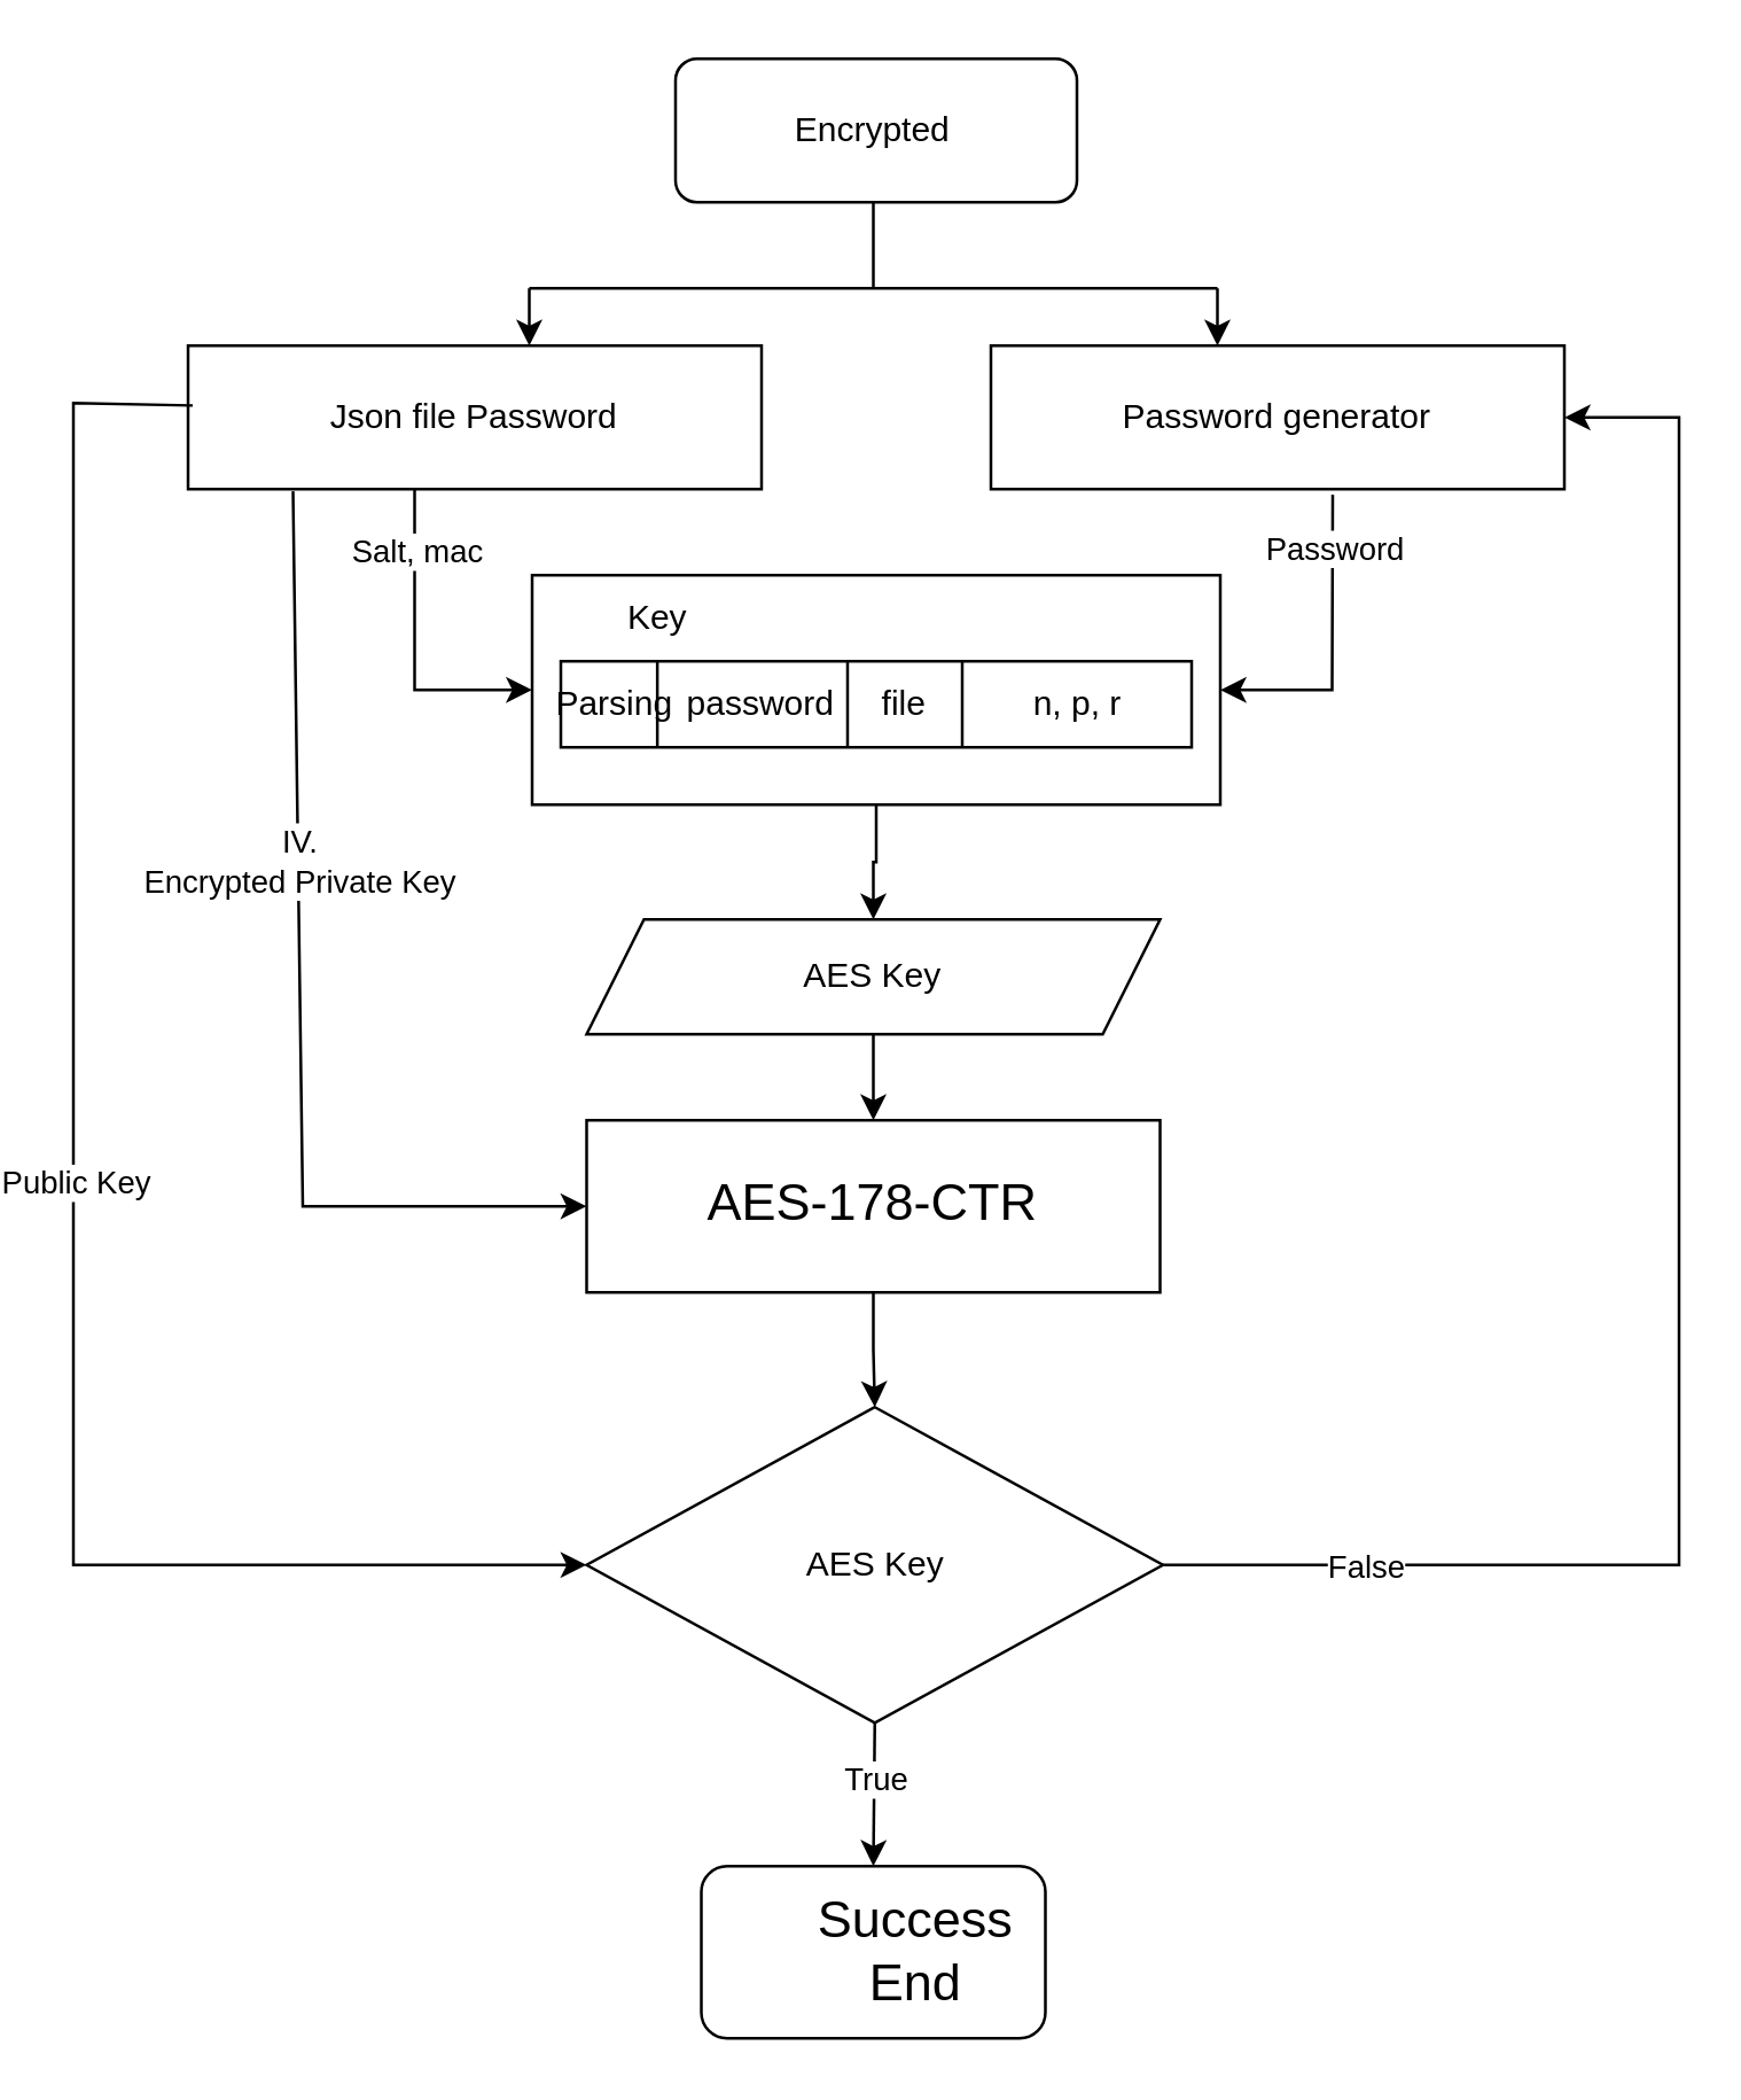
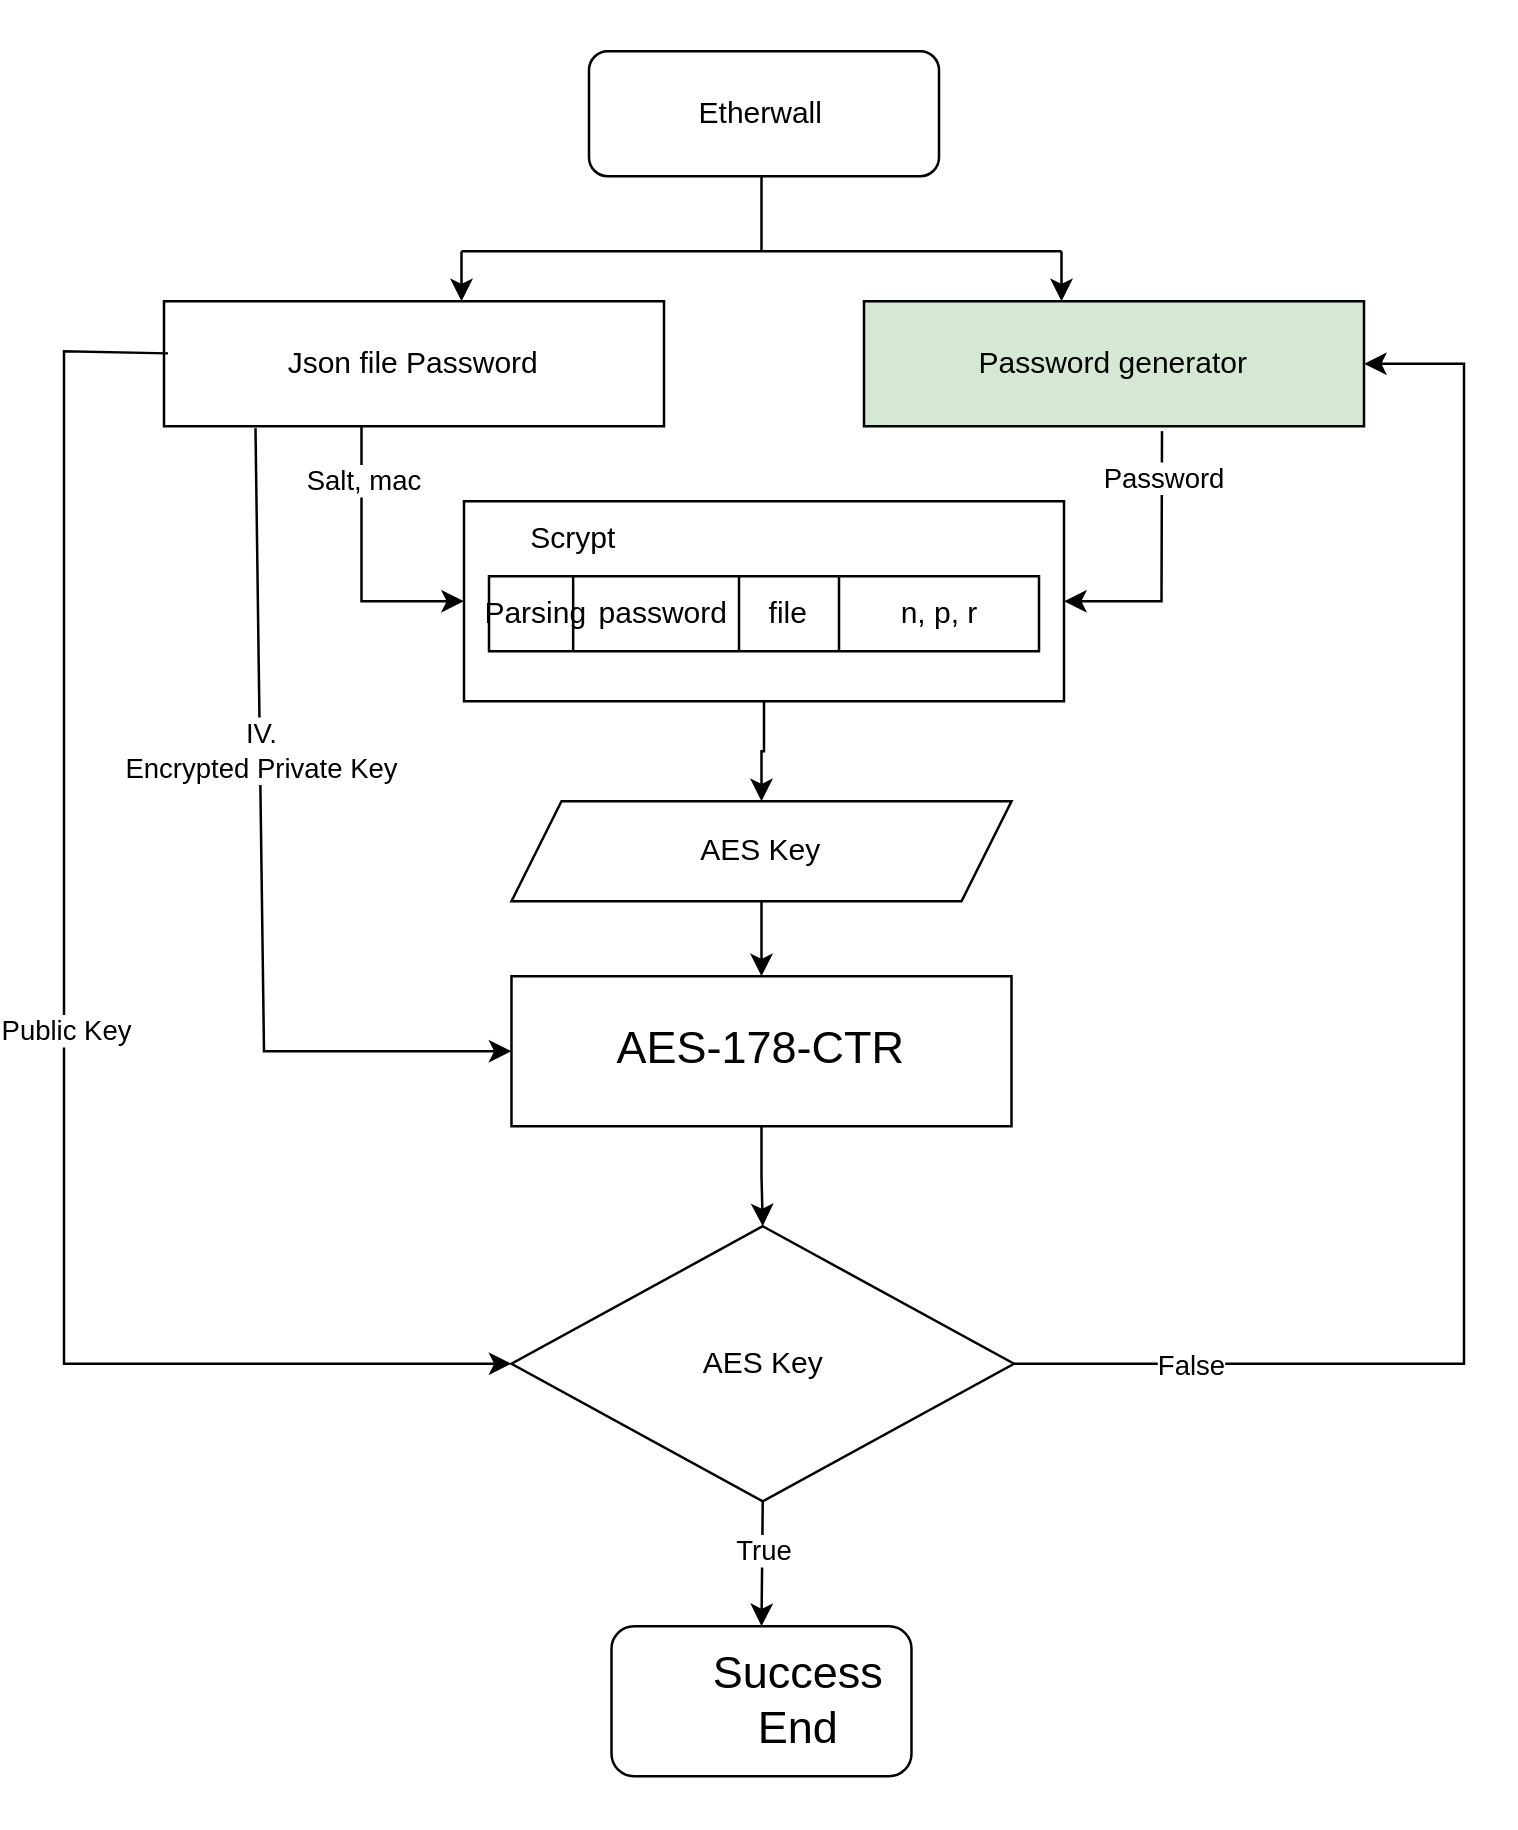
- <mxCell id="3" value="Encrypted" style="text;html=1;strokeColor=none;fillColor=none;align=center;verticalAlign=middle;whiteSpace=wrap;rounded=0;" vertex="1" parent="1"><mxGeometry x="269" y="30" width="60" height="30" as="geometry" /></mxCell>
+ <mxCell id="3" value="Etherwall" style="text;html=1;strokeColor=none;fillColor=none;align=center;verticalAlign=middle;whiteSpace=wrap;rounded=0;" vertex="1" parent="1"><mxGeometry x="269" y="30" width="60" height="30" as="geometry" /></mxCell>
- <mxCell id="19" value="Password generator" style="rounded=0;whiteSpace=wrap;html=1;" vertex="1" parent="1"><mxGeometry x="340" y="120" width="200" height="50" as="geometry" /></mxCell>
+ <mxCell id="19" value="Password generator" style="rounded=0;whiteSpace=wrap;html=1;fillColor=#d5e8d4;" vertex="1" parent="1"><mxGeometry x="340" y="120" width="200" height="50" as="geometry" /></mxCell>
- <mxCell id="7" value="Key" style="text;html=1;strokeColor=none;fillColor=none;align=center;verticalAlign=middle;whiteSpace=wrap;rounded=0;" vertex="1" parent="1"><mxGeometry x="199" y="200" width="50" height="30" as="geometry" /></mxCell>
+ <mxCell id="7" value="Scrypt" style="text;html=1;strokeColor=none;fillColor=none;align=center;verticalAlign=middle;whiteSpace=wrap;rounded=0;" vertex="1" parent="1"><mxGeometry x="199" y="200" width="50" height="30" as="geometry" /></mxCell>
